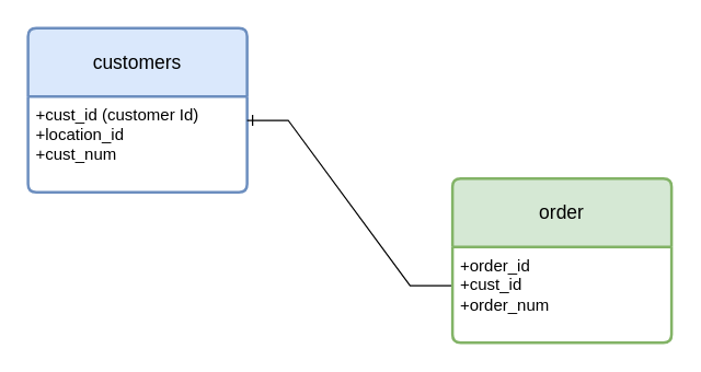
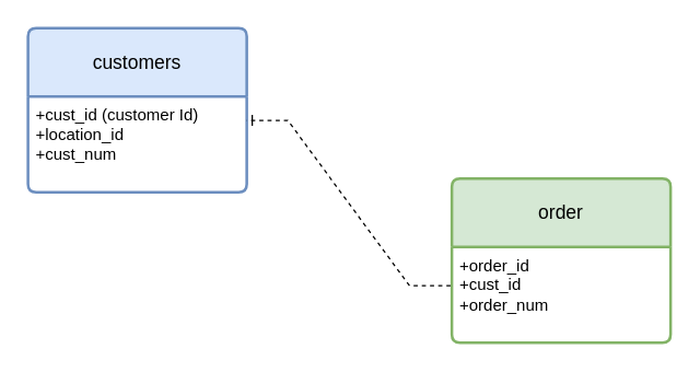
- <mxCell id="6" value="" style="edgeStyle=entityRelationEdgeStyle;fontSize=12;html=1;endArrow=ERone;endFill=1;rounded=0;exitX=-0.006;exitY=0.406;exitDx=0;exitDy=0;entryX=1;entryY=0.25;entryDx=0;entryDy=0;exitPerimeter=0;" edge="1" parent="1" source="3" target="5"><mxGeometry width="100" height="100" relative="1" as="geometry"><mxPoint x="230" y="190" as="sourcePoint" /><mxPoint x="330" y="90" as="targetPoint" /><Array as="points"><mxPoint x="320" y="215" /></Array></mxGeometry></mxCell>
+ <mxCell id="6" value="" style="edgeStyle=entityRelationEdgeStyle;fontSize=12;html=1;endArrow=ERone;endFill=1;rounded=0;exitX=-0.006;exitY=0.406;exitDx=0;exitDy=0;entryX=1;entryY=0.25;entryDx=0;entryDy=0;exitPerimeter=0;dashed=1;" edge="1" parent="1" source="3" target="5"><mxGeometry width="100" height="100" relative="1" as="geometry"><mxPoint x="230" y="190" as="sourcePoint" /><mxPoint x="330" y="90" as="targetPoint" /><Array as="points"><mxPoint x="320" y="215" /></Array></mxGeometry></mxCell>
